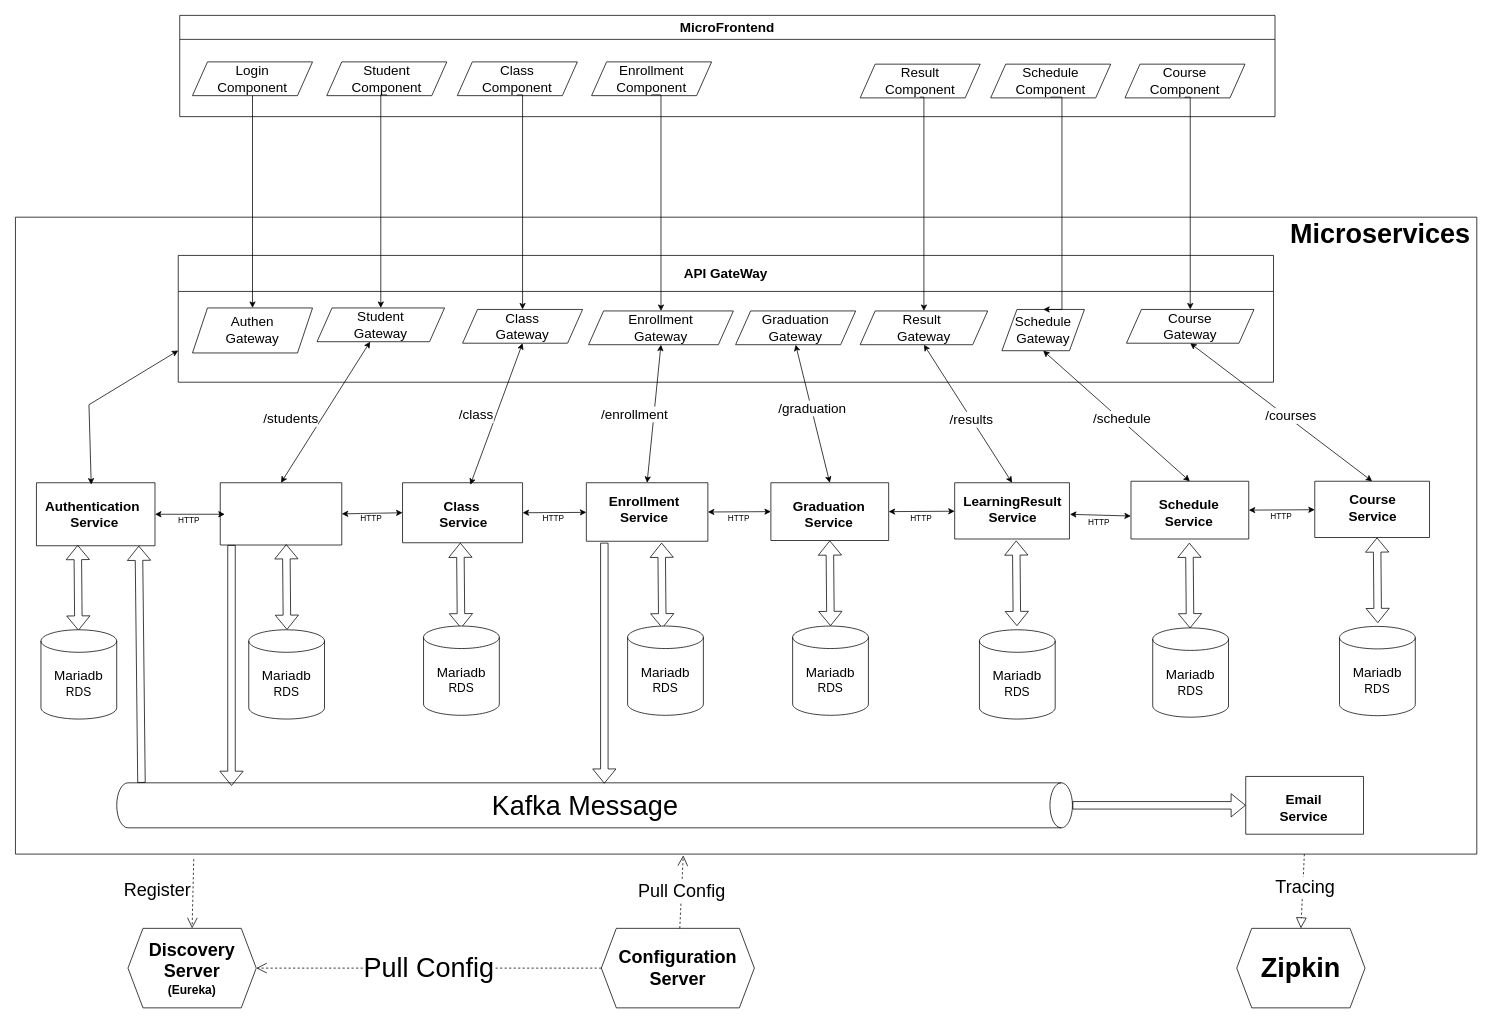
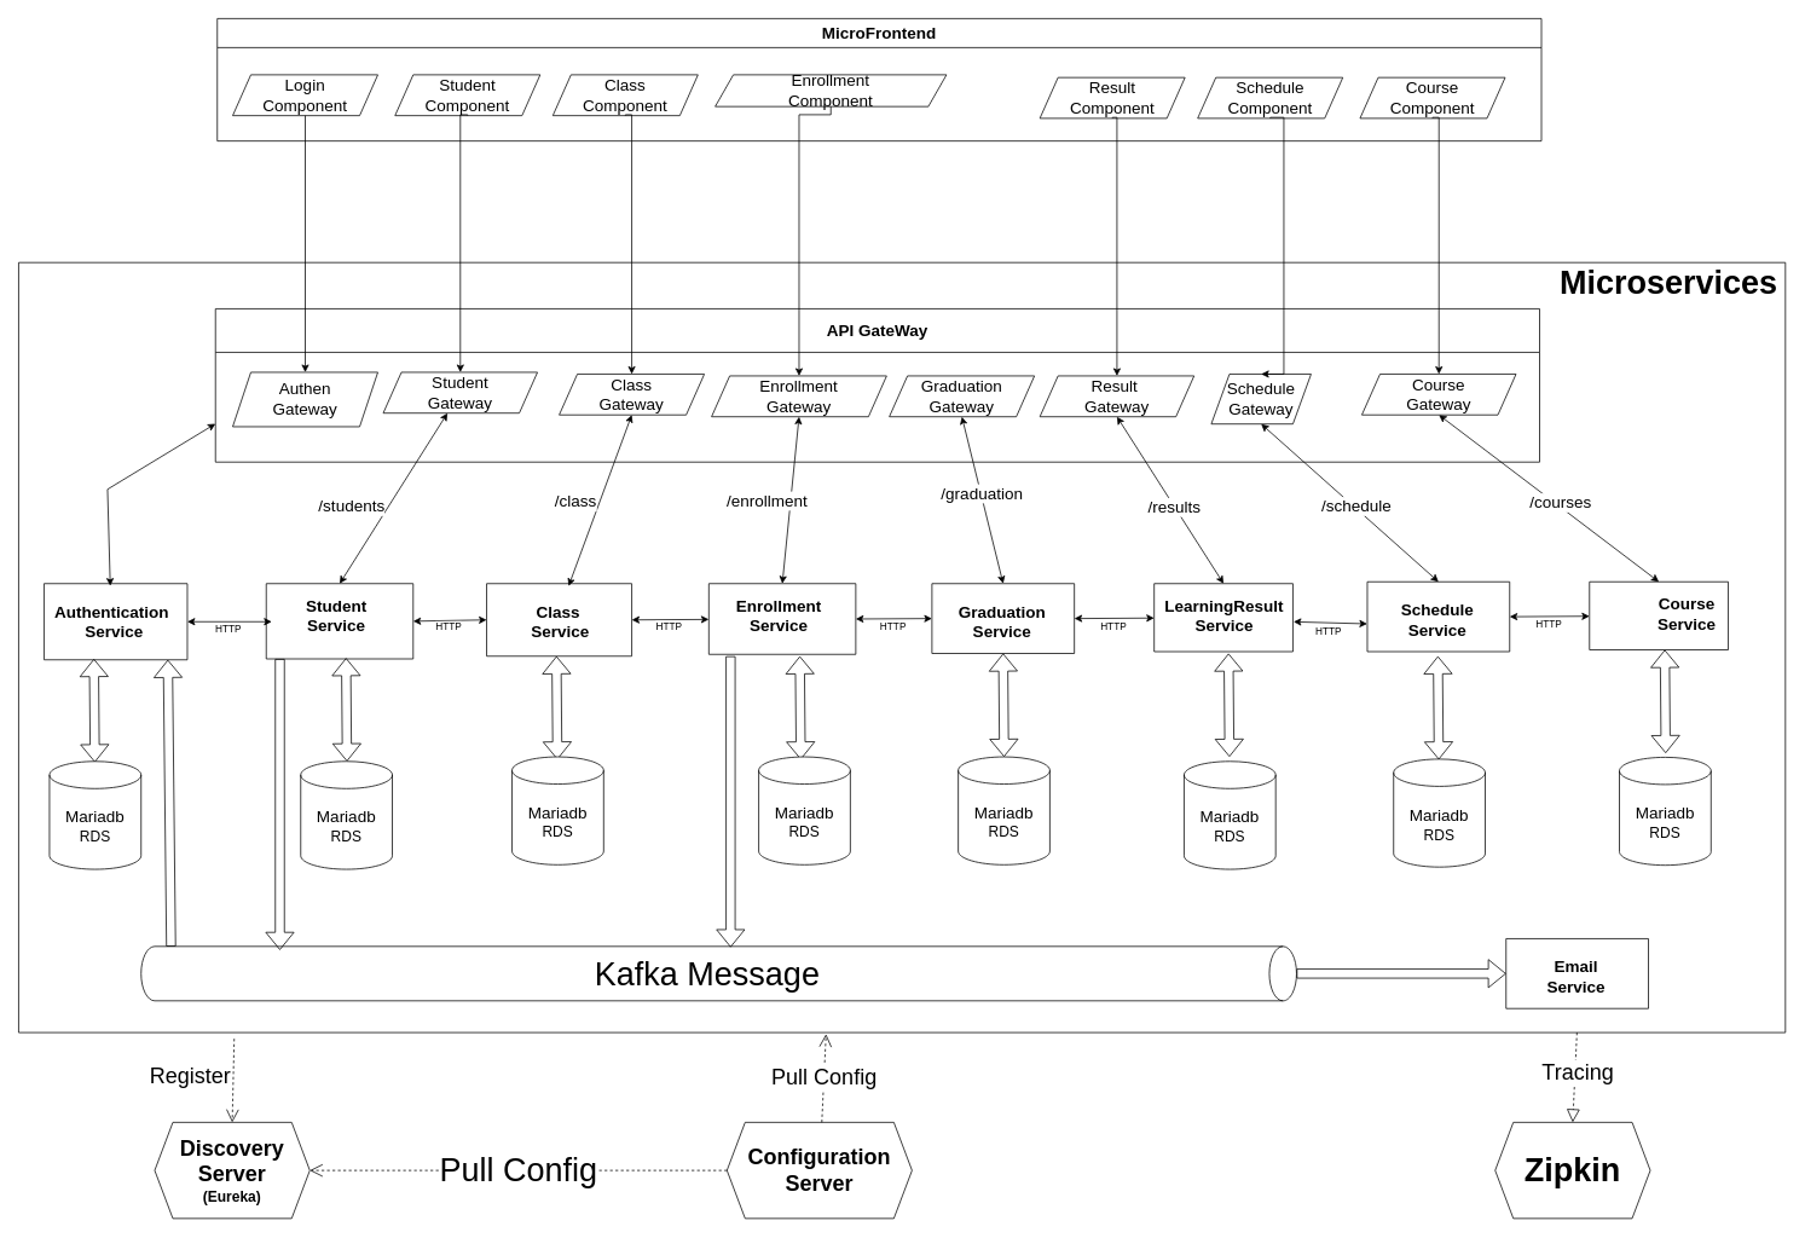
- <mxCell id="6" value="&lt;span style=&quot;font-size: 18px;&quot;&gt;Enrollment&lt;/span&gt;&lt;br&gt;&lt;div&gt;&lt;span style=&quot;font-size: 18px;&quot;&gt;Component&lt;/span&gt;&lt;/div&gt;" style="shape=parallelogram;perimeter=parallelogramPerimeter;whiteSpace=wrap;html=1;fixedSize=1;" vertex="1" parent="2"><mxGeometry x="549" y="62" width="160" height="45" as="geometry" /></mxCell>
+ <mxCell id="6" value="&lt;span style=&quot;font-size: 18px;&quot;&gt;Enrollment&lt;/span&gt;&lt;br&gt;&lt;div&gt;&lt;span style=&quot;font-size: 18px;&quot;&gt;Component&lt;/span&gt;&lt;/div&gt;" style="shape=parallelogram;perimeter=parallelogramPerimeter;whiteSpace=wrap;html=1;fixedSize=1;" vertex="1" parent="2"><mxGeometry x="549" y="62" width="255" height="35" as="geometry" /></mxCell>
- <mxCell id="49" value="&lt;b&gt;&lt;font style=&quot;font-size: 18px;&quot;&gt;Course&lt;/font&gt;&lt;/b&gt;&lt;div&gt;&lt;b&gt;&lt;font style=&quot;font-size: 18px;&quot;&gt;S&lt;span style=&quot;background-color: initial;&quot;&gt;ervice&lt;/span&gt;&lt;/font&gt;&lt;/b&gt;&lt;/div&gt;" style="text;html=1;align=center;verticalAlign=middle;resizable=0;points=[];autosize=1;strokeColor=none;fillColor=none;" vertex="1" parent="48"><mxGeometry x="36" y="8.5" width="82" height="55" as="geometry" /></mxCell>
+ <mxCell id="49" value="&lt;b&gt;&lt;font style=&quot;font-size: 18px;&quot;&gt;Course&lt;/font&gt;&lt;/b&gt;&lt;div&gt;&lt;b&gt;&lt;font style=&quot;font-size: 18px;&quot;&gt;S&lt;span style=&quot;background-color: initial;&quot;&gt;ervice&lt;/span&gt;&lt;/font&gt;&lt;/b&gt;&lt;/div&gt;" style="text;html=1;align=center;verticalAlign=middle;resizable=0;points=[];autosize=1;strokeColor=none;fillColor=none;" vertex="1" parent="48"><mxGeometry x="66" y="8.5" width="82" height="55" as="geometry" /></mxCell>
+ <mxCell id="27" value="&lt;b&gt;&lt;font style=&quot;font-size: 18px;&quot;&gt;Student&lt;/font&gt;&lt;/b&gt;&lt;div&gt;&lt;b&gt;&lt;font style=&quot;font-size: 18px;&quot;&gt;S&lt;span style=&quot;background-color: initial;&quot;&gt;ervice&lt;/span&gt;&lt;/font&gt;&lt;/b&gt;&lt;/div&gt;" style="text;html=1;align=center;verticalAlign=middle;resizable=0;points=[];autosize=1;strokeColor=none;fillColor=none;" vertex="1" parent="26"><mxGeometry x="34" y="8.5" width="85" height="55" as="geometry" /></mxCell>
